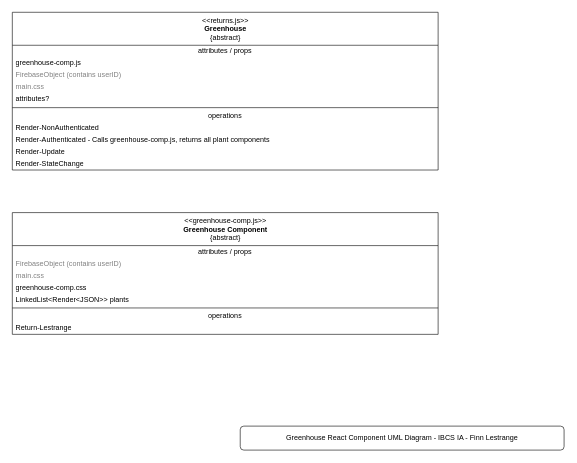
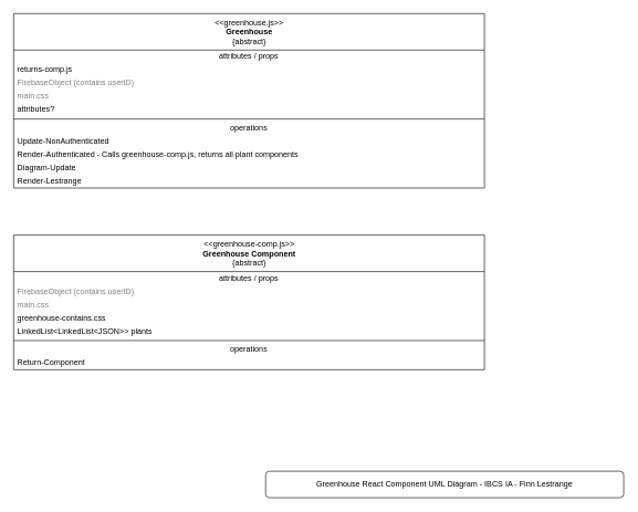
- <mxCell id="3" value="&amp;lt;&amp;lt;returns.js&amp;gt;&amp;gt;&lt;br&gt;&lt;b&gt;Greenhouse&lt;/b&gt;&lt;br&gt;{abstract}" style="swimlane;fontStyle=0;align=center;verticalAlign=top;childLayout=stackLayout;horizontal=1;startSize=55;horizontalStack=0;resizeParent=1;resizeParentMax=0;resizeLast=0;collapsible=0;marginBottom=0;html=1;" vertex="1" parent="1"><mxGeometry x="20" y="20" width="710" height="263" as="geometry" /></mxCell>
+ <mxCell id="3" value="&amp;lt;&amp;lt;greenhouse.js&amp;gt;&amp;gt;&lt;br&gt;&lt;b&gt;Greenhouse&lt;/b&gt;&lt;br&gt;{abstract}" style="swimlane;fontStyle=0;align=center;verticalAlign=top;childLayout=stackLayout;horizontal=1;startSize=55;horizontalStack=0;resizeParent=1;resizeParentMax=0;resizeLast=0;collapsible=0;marginBottom=0;html=1;" vertex="1" parent="1"><mxGeometry x="20" y="20" width="710" height="263" as="geometry" /></mxCell>
- <mxCell id="5" value="greenhouse-comp.js" style="text;html=1;strokeColor=none;fillColor=none;align=left;verticalAlign=middle;spacingLeft=4;spacingRight=4;overflow=hidden;rotatable=0;points=[[0,0.5],[1,0.5]];portConstraint=eastwest;" vertex="1" parent="3"><mxGeometry y="75" width="710" height="20" as="geometry" /></mxCell>
+ <mxCell id="5" value="returns-comp.js" style="text;html=1;strokeColor=none;fillColor=none;align=left;verticalAlign=middle;spacingLeft=4;spacingRight=4;overflow=hidden;rotatable=0;points=[[0,0.5],[1,0.5]];portConstraint=eastwest;" vertex="1" parent="3"><mxGeometry y="75" width="710" height="20" as="geometry" /></mxCell>
- <mxCell id="11" value="Render-NonAuthenticated" style="text;html=1;strokeColor=none;fillColor=none;align=left;verticalAlign=middle;spacingLeft=4;spacingRight=4;overflow=hidden;rotatable=0;points=[[0,0.5],[1,0.5]];portConstraint=eastwest;" vertex="1" parent="3"><mxGeometry y="183" width="710" height="20" as="geometry" /></mxCell>
+ <mxCell id="11" value="Update-NonAuthenticated" style="text;html=1;strokeColor=none;fillColor=none;align=left;verticalAlign=middle;spacingLeft=4;spacingRight=4;overflow=hidden;rotatable=0;points=[[0,0.5],[1,0.5]];portConstraint=eastwest;" vertex="1" parent="3"><mxGeometry y="183" width="710" height="20" as="geometry" /></mxCell>
- <mxCell id="13" value="Render-Update" style="text;html=1;strokeColor=none;fillColor=none;align=left;verticalAlign=middle;spacingLeft=4;spacingRight=4;overflow=hidden;rotatable=0;points=[[0,0.5],[1,0.5]];portConstraint=eastwest;" vertex="1" parent="3"><mxGeometry y="223" width="710" height="20" as="geometry" /></mxCell>
+ <mxCell id="13" value="Diagram-Update" style="text;html=1;strokeColor=none;fillColor=none;align=left;verticalAlign=middle;spacingLeft=4;spacingRight=4;overflow=hidden;rotatable=0;points=[[0,0.5],[1,0.5]];portConstraint=eastwest;" vertex="1" parent="3"><mxGeometry y="223" width="710" height="20" as="geometry" /></mxCell>
- <mxCell id="14" value="Render-StateChange" style="text;html=1;strokeColor=none;fillColor=none;align=left;verticalAlign=middle;spacingLeft=4;spacingRight=4;overflow=hidden;rotatable=0;points=[[0,0.5],[1,0.5]];portConstraint=eastwest;" vertex="1" parent="3"><mxGeometry y="243" width="710" height="20" as="geometry" /></mxCell>
+ <mxCell id="14" value="Render-Lestrange" style="text;html=1;strokeColor=none;fillColor=none;align=left;verticalAlign=middle;spacingLeft=4;spacingRight=4;overflow=hidden;rotatable=0;points=[[0,0.5],[1,0.5]];portConstraint=eastwest;" vertex="1" parent="3"><mxGeometry y="243" width="710" height="20" as="geometry" /></mxCell>
- <mxCell id="19" value="&lt;font color=&quot;#000000&quot;&gt;greenhouse-comp.css&lt;/font&gt;" style="text;html=1;strokeColor=none;fillColor=none;align=left;verticalAlign=middle;spacingLeft=4;spacingRight=4;overflow=hidden;rotatable=0;points=[[0,0.5],[1,0.5]];portConstraint=eastwest;fontColor=#808080;" vertex="1" parent="15"><mxGeometry y="115" width="710" height="20" as="geometry" /></mxCell>
+ <mxCell id="19" value="&lt;font color=&quot;#000000&quot;&gt;greenhouse-contains.css&lt;/font&gt;" style="text;html=1;strokeColor=none;fillColor=none;align=left;verticalAlign=middle;spacingLeft=4;spacingRight=4;overflow=hidden;rotatable=0;points=[[0,0.5],[1,0.5]];portConstraint=eastwest;fontColor=#808080;" vertex="1" parent="15"><mxGeometry y="115" width="710" height="20" as="geometry" /></mxCell>
- <mxCell id="20" value="&lt;font color=&quot;#000000&quot;&gt;LinkedList&amp;lt;Render&amp;lt;JSON&amp;gt;&amp;gt; plants&lt;/font&gt;" style="text;html=1;strokeColor=none;fillColor=none;align=left;verticalAlign=middle;spacingLeft=4;spacingRight=4;overflow=hidden;rotatable=0;points=[[0,0.5],[1,0.5]];portConstraint=eastwest;fontColor=#808080;" vertex="1" parent="15"><mxGeometry y="135" width="710" height="20" as="geometry" /></mxCell>
+ <mxCell id="20" value="&lt;font color=&quot;#000000&quot;&gt;LinkedList&amp;lt;LinkedList&amp;lt;JSON&amp;gt;&amp;gt; plants&lt;/font&gt;" style="text;html=1;strokeColor=none;fillColor=none;align=left;verticalAlign=middle;spacingLeft=4;spacingRight=4;overflow=hidden;rotatable=0;points=[[0,0.5],[1,0.5]];portConstraint=eastwest;fontColor=#808080;" vertex="1" parent="15"><mxGeometry y="135" width="710" height="20" as="geometry" /></mxCell>
- <mxCell id="23" value="Return-Lestrange" style="text;html=1;strokeColor=none;fillColor=none;align=left;verticalAlign=middle;spacingLeft=4;spacingRight=4;overflow=hidden;rotatable=0;points=[[0,0.5],[1,0.5]];portConstraint=eastwest;" vertex="1" parent="15"><mxGeometry y="183" width="710" height="20" as="geometry" /></mxCell>
+ <mxCell id="23" value="Return-Component" style="text;html=1;strokeColor=none;fillColor=none;align=left;verticalAlign=middle;spacingLeft=4;spacingRight=4;overflow=hidden;rotatable=0;points=[[0,0.5],[1,0.5]];portConstraint=eastwest;" vertex="1" parent="15"><mxGeometry y="183" width="710" height="20" as="geometry" /></mxCell>
